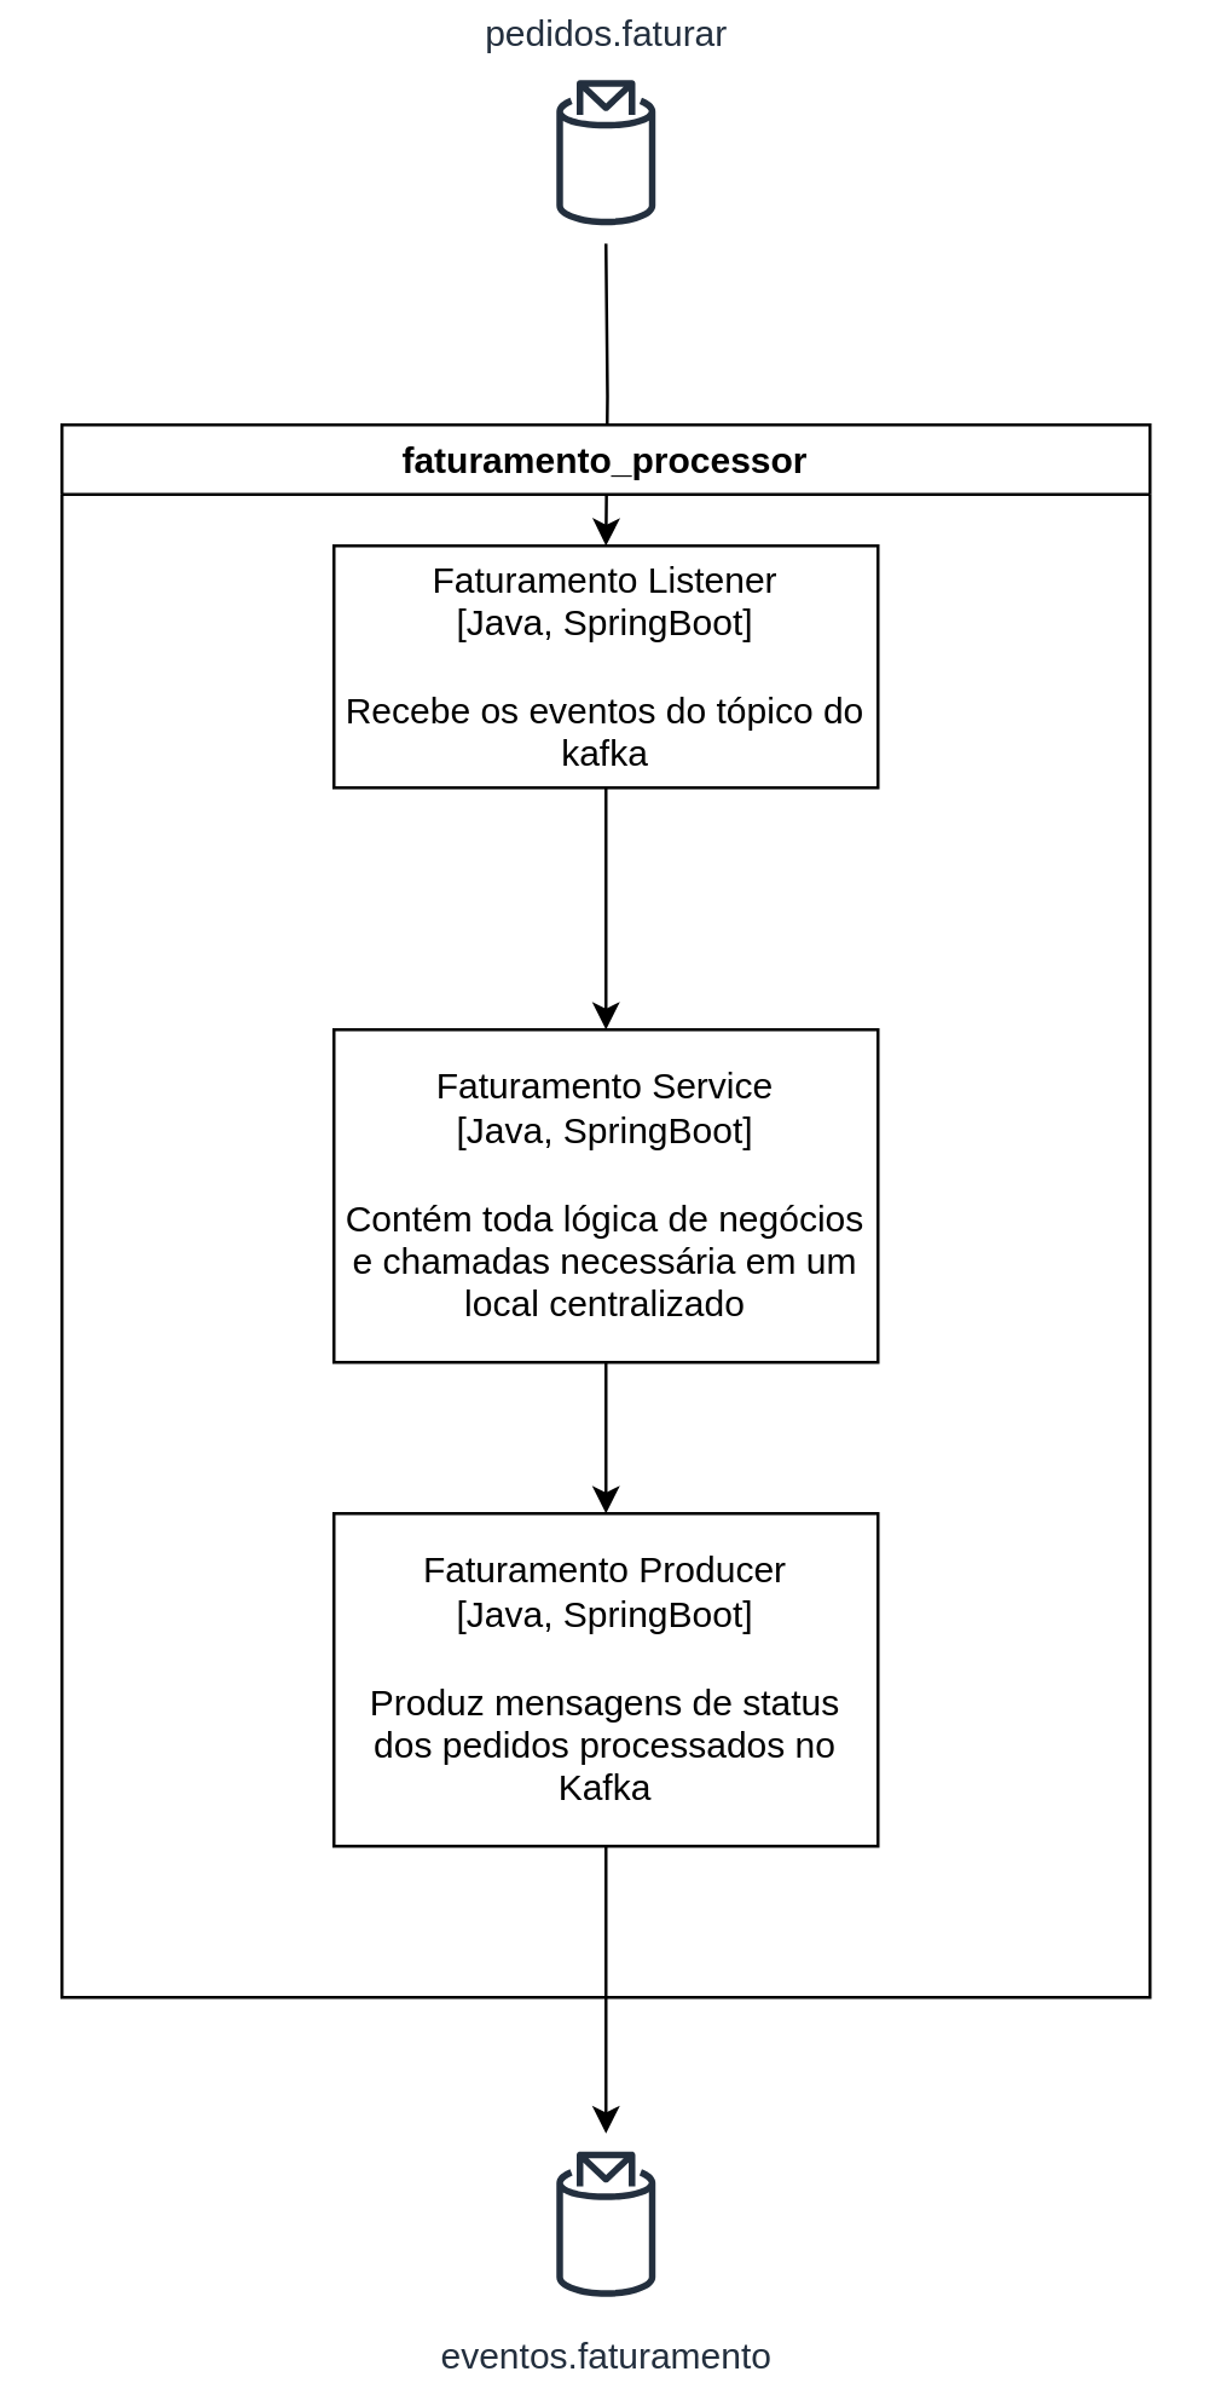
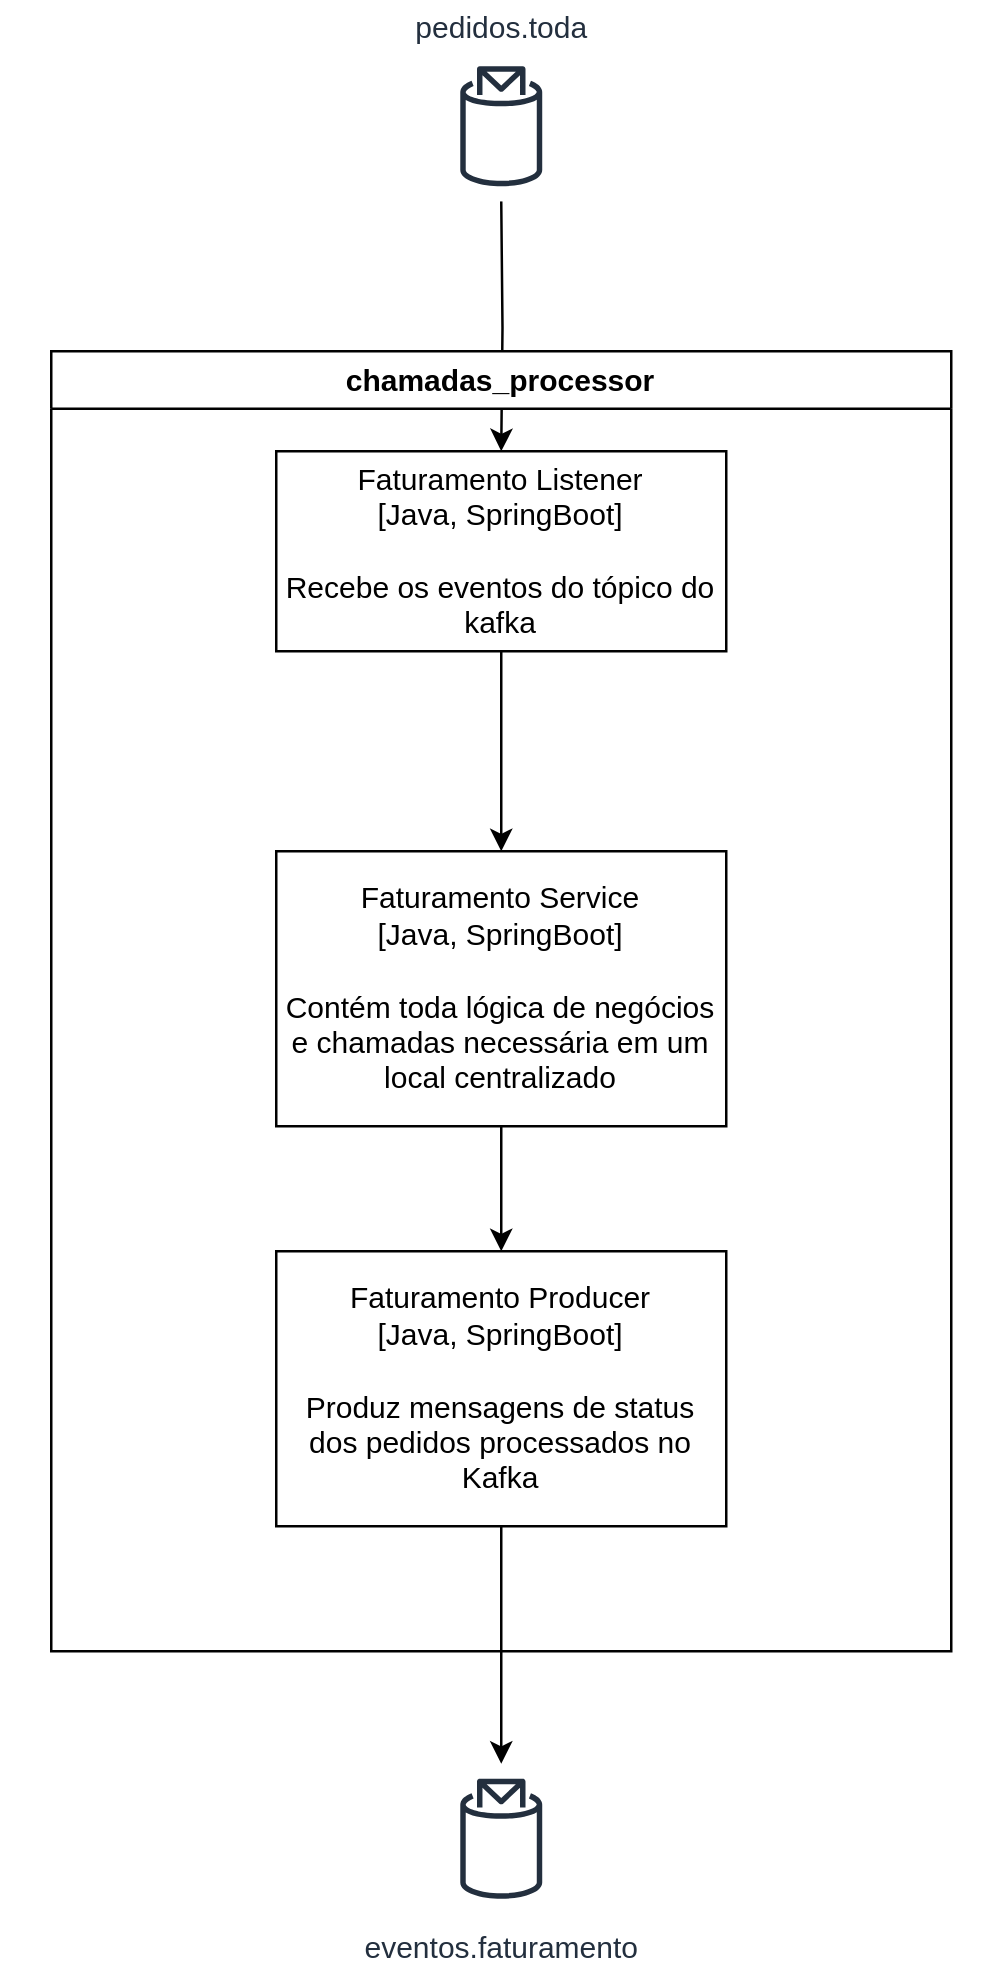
- <mxCell id="11" value="pedidos.faturar" style="sketch=0;outlineConnect=0;fontColor=#232F3E;gradientColor=none;strokeColor=#232F3E;fillColor=#ffffff;dashed=0;verticalLabelPosition=top;verticalAlign=bottom;align=center;html=1;fontSize=12;fontStyle=0;aspect=fixed;shape=mxgraph.aws4.resourceIcon;resIcon=mxgraph.aws4.topic_2;labelPosition=center;" vertex="1" parent="1"><mxGeometry x="170" y="20" width="60" height="60" as="geometry" /></mxCell>
+ <mxCell id="11" value="pedidos.toda" style="sketch=0;outlineConnect=0;fontColor=#232F3E;gradientColor=none;strokeColor=#232F3E;fillColor=#ffffff;dashed=0;verticalLabelPosition=top;verticalAlign=bottom;align=center;html=1;fontSize=12;fontStyle=0;aspect=fixed;shape=mxgraph.aws4.resourceIcon;resIcon=mxgraph.aws4.topic_2;labelPosition=center;" vertex="1" parent="1"><mxGeometry x="170" y="20" width="60" height="60" as="geometry" /></mxCell>
- <mxCell id="3" value="faturamento_processor" style="swimlane;" vertex="1" parent="1"><mxGeometry x="20" y="140" width="360" height="520" as="geometry" /></mxCell>
+ <mxCell id="3" value="chamadas_processor" style="swimlane;" vertex="1" parent="1"><mxGeometry x="20" y="140" width="360" height="520" as="geometry" /></mxCell>
